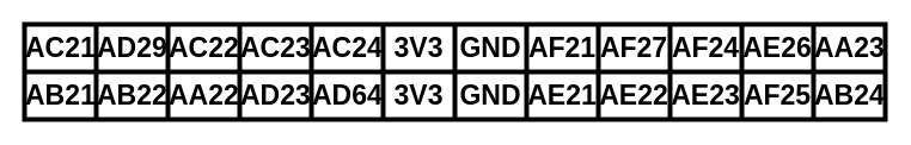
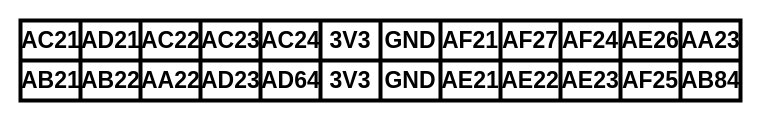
- <mxCell id="5" value="AD29" style="shape=partialRectangle;html=1;whiteSpace=wrap;connectable=0;strokeColor=inherit;overflow=hidden;fillColor=none;top=0;left=0;bottom=0;right=0;pointerEvents=1;fontSize=23;strokeWidth=4;fontStyle=1" vertex="1" parent="3"><mxGeometry x="60" width="60" height="40" as="geometry"><mxRectangle width="60" height="40" as="alternateBounds" /></mxGeometry></mxCell>
+ <mxCell id="5" value="AD21" style="shape=partialRectangle;html=1;whiteSpace=wrap;connectable=0;strokeColor=inherit;overflow=hidden;fillColor=none;top=0;left=0;bottom=0;right=0;pointerEvents=1;fontSize=23;strokeWidth=4;fontStyle=1" vertex="1" parent="3"><mxGeometry x="60" width="60" height="40" as="geometry"><mxRectangle width="60" height="40" as="alternateBounds" /></mxGeometry></mxCell>
- <mxCell id="28" value="AB24" style="shape=partialRectangle;html=1;whiteSpace=wrap;connectable=0;strokeColor=inherit;overflow=hidden;fillColor=none;top=0;left=0;bottom=0;right=0;pointerEvents=1;fontSize=23;strokeWidth=4;fontStyle=1" vertex="1" parent="16"><mxGeometry x="660" width="60" height="40" as="geometry"><mxRectangle width="60" height="40" as="alternateBounds" /></mxGeometry></mxCell>
+ <mxCell id="28" value="AB84" style="shape=partialRectangle;html=1;whiteSpace=wrap;connectable=0;strokeColor=inherit;overflow=hidden;fillColor=none;top=0;left=0;bottom=0;right=0;pointerEvents=1;fontSize=23;strokeWidth=4;fontStyle=1" vertex="1" parent="16"><mxGeometry x="660" width="60" height="40" as="geometry"><mxRectangle width="60" height="40" as="alternateBounds" /></mxGeometry></mxCell>
